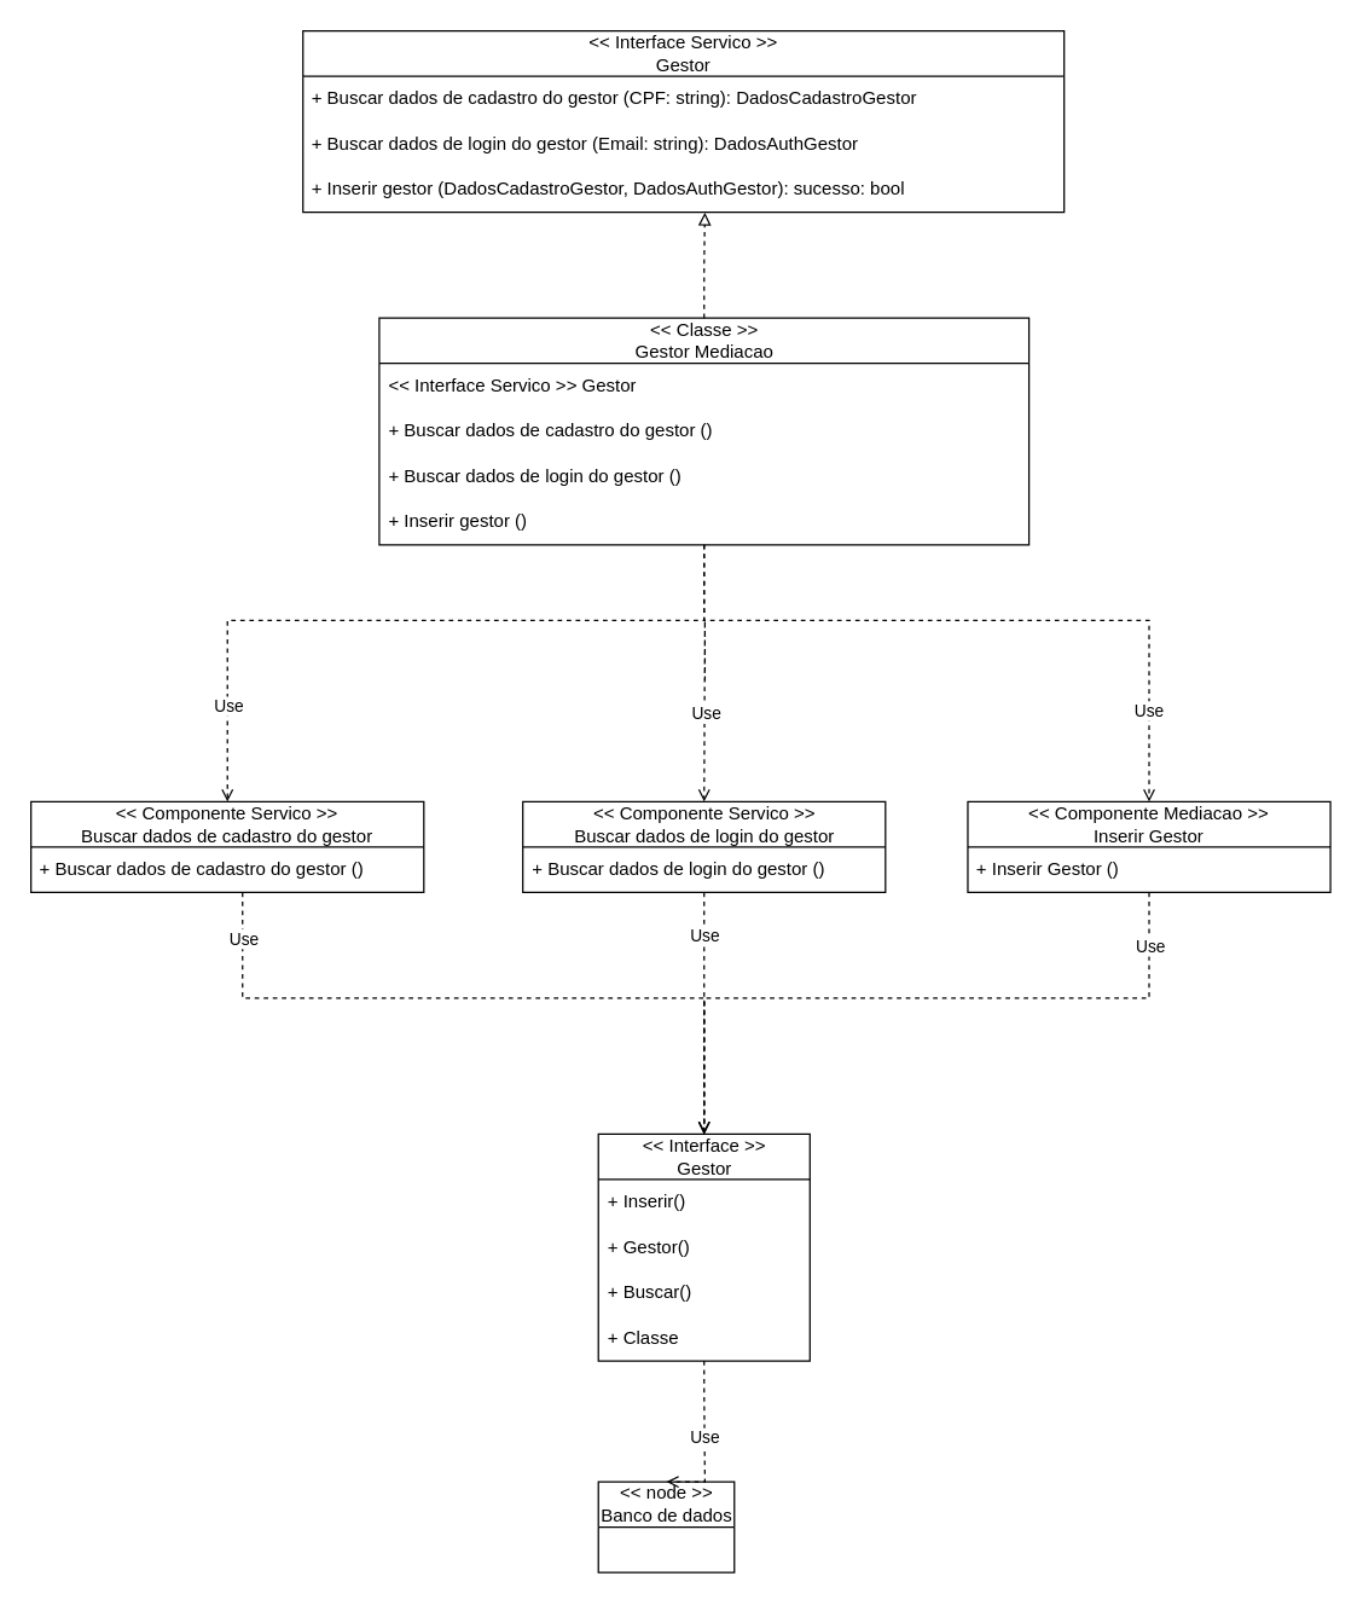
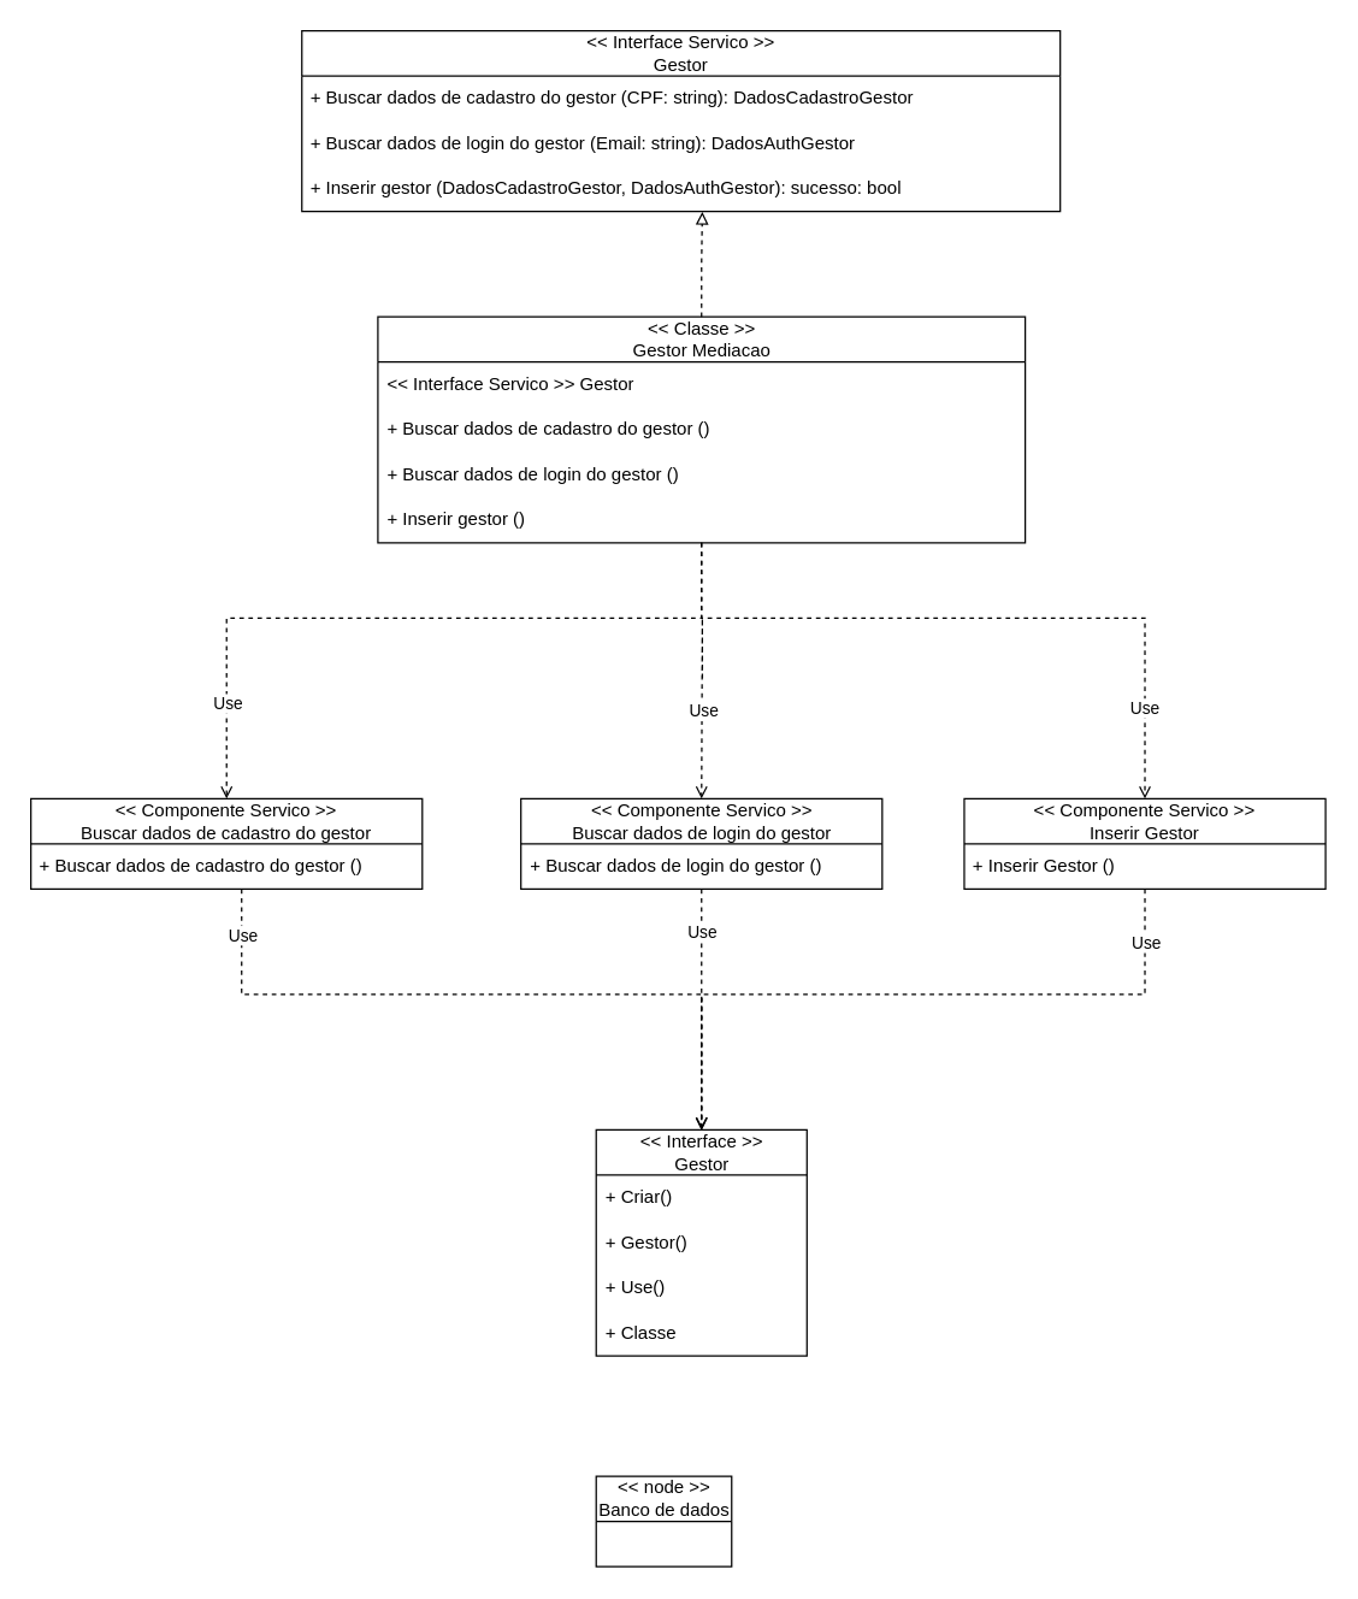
- <mxCell id="16" value="&amp;lt;&amp;lt; Componente Mediacao &amp;gt;&amp;gt;&lt;div&gt;Inserir Gestor&lt;/div&gt;" style="swimlane;fontStyle=0;childLayout=stackLayout;horizontal=1;startSize=30;horizontalStack=0;resizeParent=1;resizeParentMax=0;resizeLast=0;collapsible=1;marginBottom=0;whiteSpace=wrap;html=1;" parent="1" vertex="1"><mxGeometry x="640" y="530" width="240" height="60" as="geometry" /></mxCell>
+ <mxCell id="16" value="&amp;lt;&amp;lt; Componente Servico &amp;gt;&amp;gt;&lt;div&gt;Inserir Gestor&lt;/div&gt;" style="swimlane;fontStyle=0;childLayout=stackLayout;horizontal=1;startSize=30;horizontalStack=0;resizeParent=1;resizeParentMax=0;resizeLast=0;collapsible=1;marginBottom=0;whiteSpace=wrap;html=1;" parent="1" vertex="1"><mxGeometry x="640" y="530" width="240" height="60" as="geometry" /></mxCell>
- <mxCell id="25" value="+ Inserir()&lt;span style=&quot;white-space: pre;&quot;&gt;&#09;&lt;/span&gt;" style="text;strokeColor=none;fillColor=none;align=left;verticalAlign=middle;spacingLeft=4;spacingRight=4;overflow=hidden;points=[[0,0.5],[1,0.5]];portConstraint=eastwest;rotatable=0;whiteSpace=wrap;html=1;" parent="24" vertex="1"><mxGeometry y="30" width="140" height="30" as="geometry" /></mxCell>
+ <mxCell id="25" value="+ Criar()&lt;span style=&quot;white-space: pre;&quot;&gt;&#09;&lt;/span&gt;" style="text;strokeColor=none;fillColor=none;align=left;verticalAlign=middle;spacingLeft=4;spacingRight=4;overflow=hidden;points=[[0,0.5],[1,0.5]];portConstraint=eastwest;rotatable=0;whiteSpace=wrap;html=1;" parent="24" vertex="1"><mxGeometry y="30" width="140" height="30" as="geometry" /></mxCell>
- <mxCell id="27" value="+ Buscar()" style="text;strokeColor=none;fillColor=none;align=left;verticalAlign=middle;spacingLeft=4;spacingRight=4;overflow=hidden;points=[[0,0.5],[1,0.5]];portConstraint=eastwest;rotatable=0;whiteSpace=wrap;html=1;" parent="24" vertex="1"><mxGeometry y="90" width="140" height="30" as="geometry" /></mxCell>
+ <mxCell id="27" value="+ Use()" style="text;strokeColor=none;fillColor=none;align=left;verticalAlign=middle;spacingLeft=4;spacingRight=4;overflow=hidden;points=[[0,0.5],[1,0.5]];portConstraint=eastwest;rotatable=0;whiteSpace=wrap;html=1;" parent="24" vertex="1"><mxGeometry y="90" width="140" height="30" as="geometry" /></mxCell>
- <mxCell id="36" style="edgeStyle=orthogonalEdgeStyle;rounded=0;orthogonalLoop=1;jettySize=auto;html=1;entryX=0.5;entryY=0;entryDx=0;entryDy=0;dashed=1;endArrow=open;endFill=0;" parent="1" source="28" target="35" edge="1"><mxGeometry relative="1" as="geometry"><Array as="points"><mxPoint x="466" y="920" /><mxPoint x="466" y="920" /></Array></mxGeometry></mxCell>
- <mxCell id="37" value="Use" style="edgeLabel;html=1;align=center;verticalAlign=middle;resizable=0;points=[];" vertex="1" connectable="0" parent="36"><mxGeometry x="-0.025" relative="1" as="geometry"><mxPoint as="offset" /></mxGeometry></mxCell>
